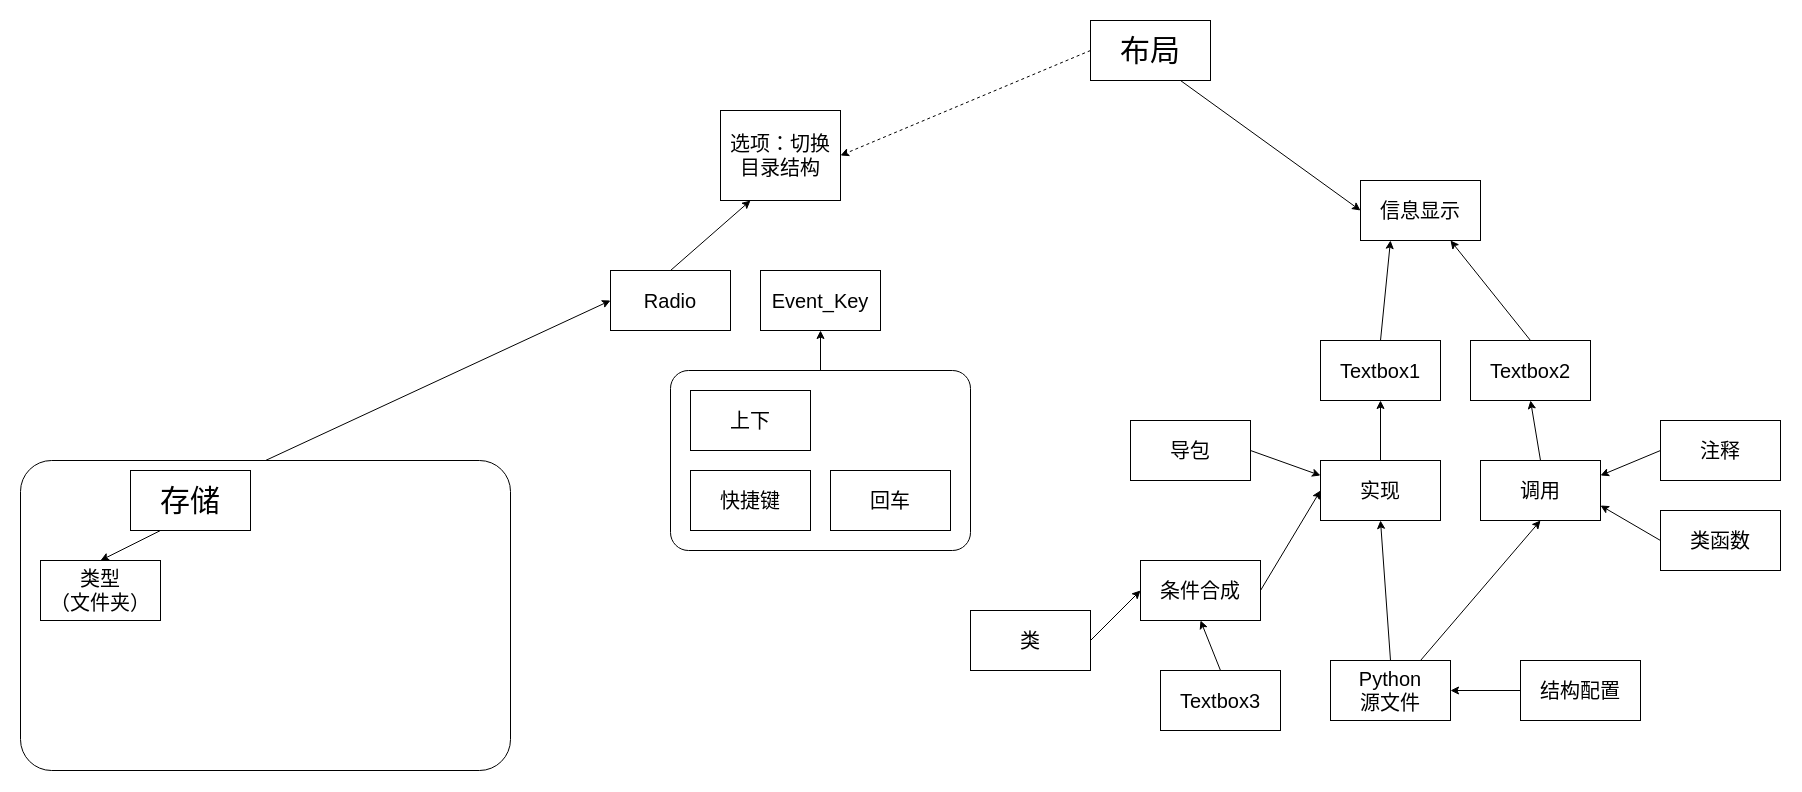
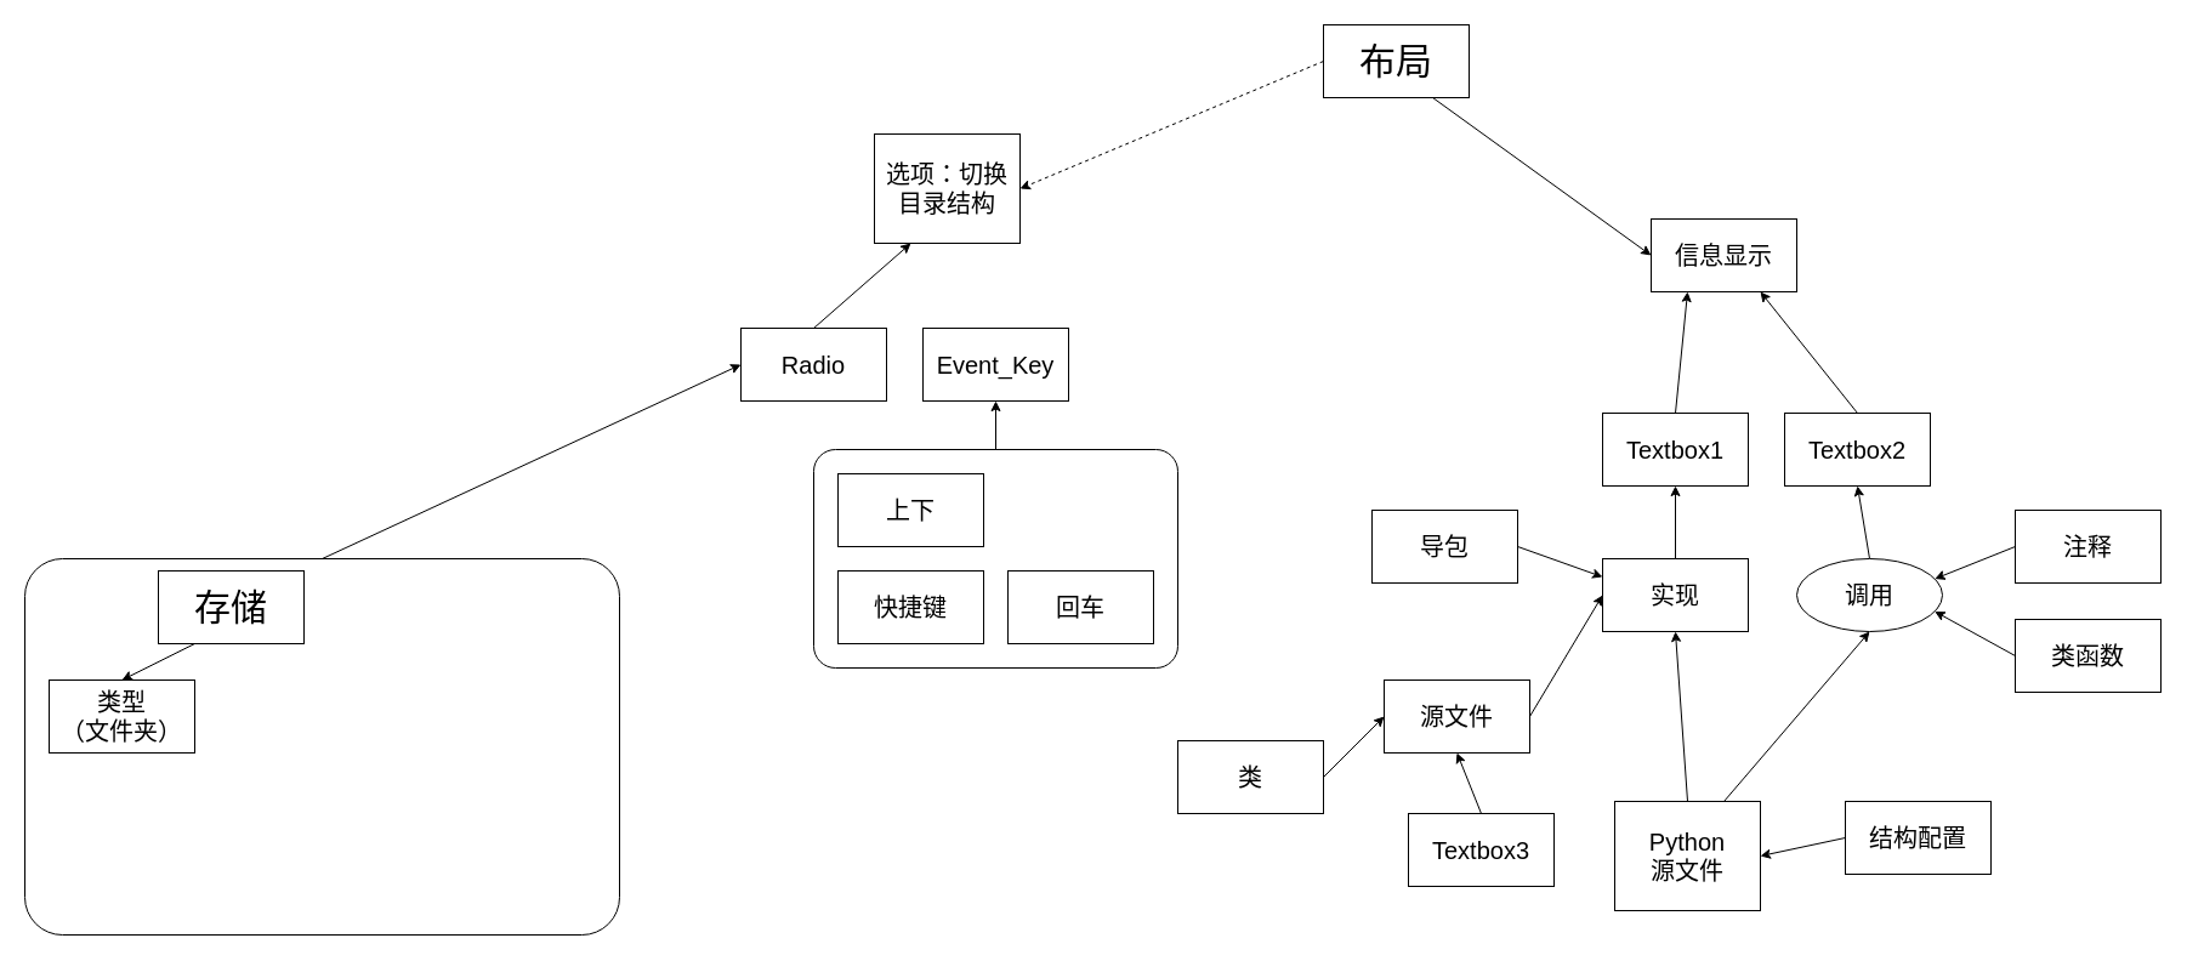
- <mxCell id="29" value="&lt;span style=&quot;font-size: 20px;&quot;&gt;调用&lt;/span&gt;" style="whiteSpace=wrap;html=1;" vertex="1" parent="1"><mxGeometry x="1480" y="460" width="120" height="60" as="geometry" /></mxCell>
+ <mxCell id="29" value="&lt;span style=&quot;font-size: 20px;&quot;&gt;调用&lt;/span&gt;" style="ellipse;whiteSpace=wrap;html=1;" vertex="1" parent="1"><mxGeometry x="1480" y="460" width="120" height="60" as="geometry" /></mxCell>
- <mxCell id="39" value="&lt;span style=&quot;font-size: 20px;&quot;&gt;条件合成&lt;/span&gt;" style="whiteSpace=wrap;html=1;" vertex="1" parent="1"><mxGeometry x="1140" y="560" width="120" height="60" as="geometry" /></mxCell>
+ <mxCell id="39" value="&lt;span style=&quot;font-size: 20px;&quot;&gt;源文件&lt;/span&gt;" style="whiteSpace=wrap;html=1;" vertex="1" parent="1"><mxGeometry x="1140" y="560" width="120" height="60" as="geometry" /></mxCell>
- <mxCell id="25" value="&lt;span style=&quot;font-size: 20px;&quot;&gt;Python&lt;br&gt;源文件&lt;/span&gt;" style="whiteSpace=wrap;html=1;" vertex="1" parent="1"><mxGeometry x="1330" y="660" width="120" height="60" as="geometry" /></mxCell>
+ <mxCell id="25" value="&lt;span style=&quot;font-size: 20px;&quot;&gt;Python&lt;br&gt;源文件&lt;/span&gt;" style="whiteSpace=wrap;html=1;" vertex="1" parent="1"><mxGeometry x="1330" y="660" width="120" height="90" as="geometry" /></mxCell>
